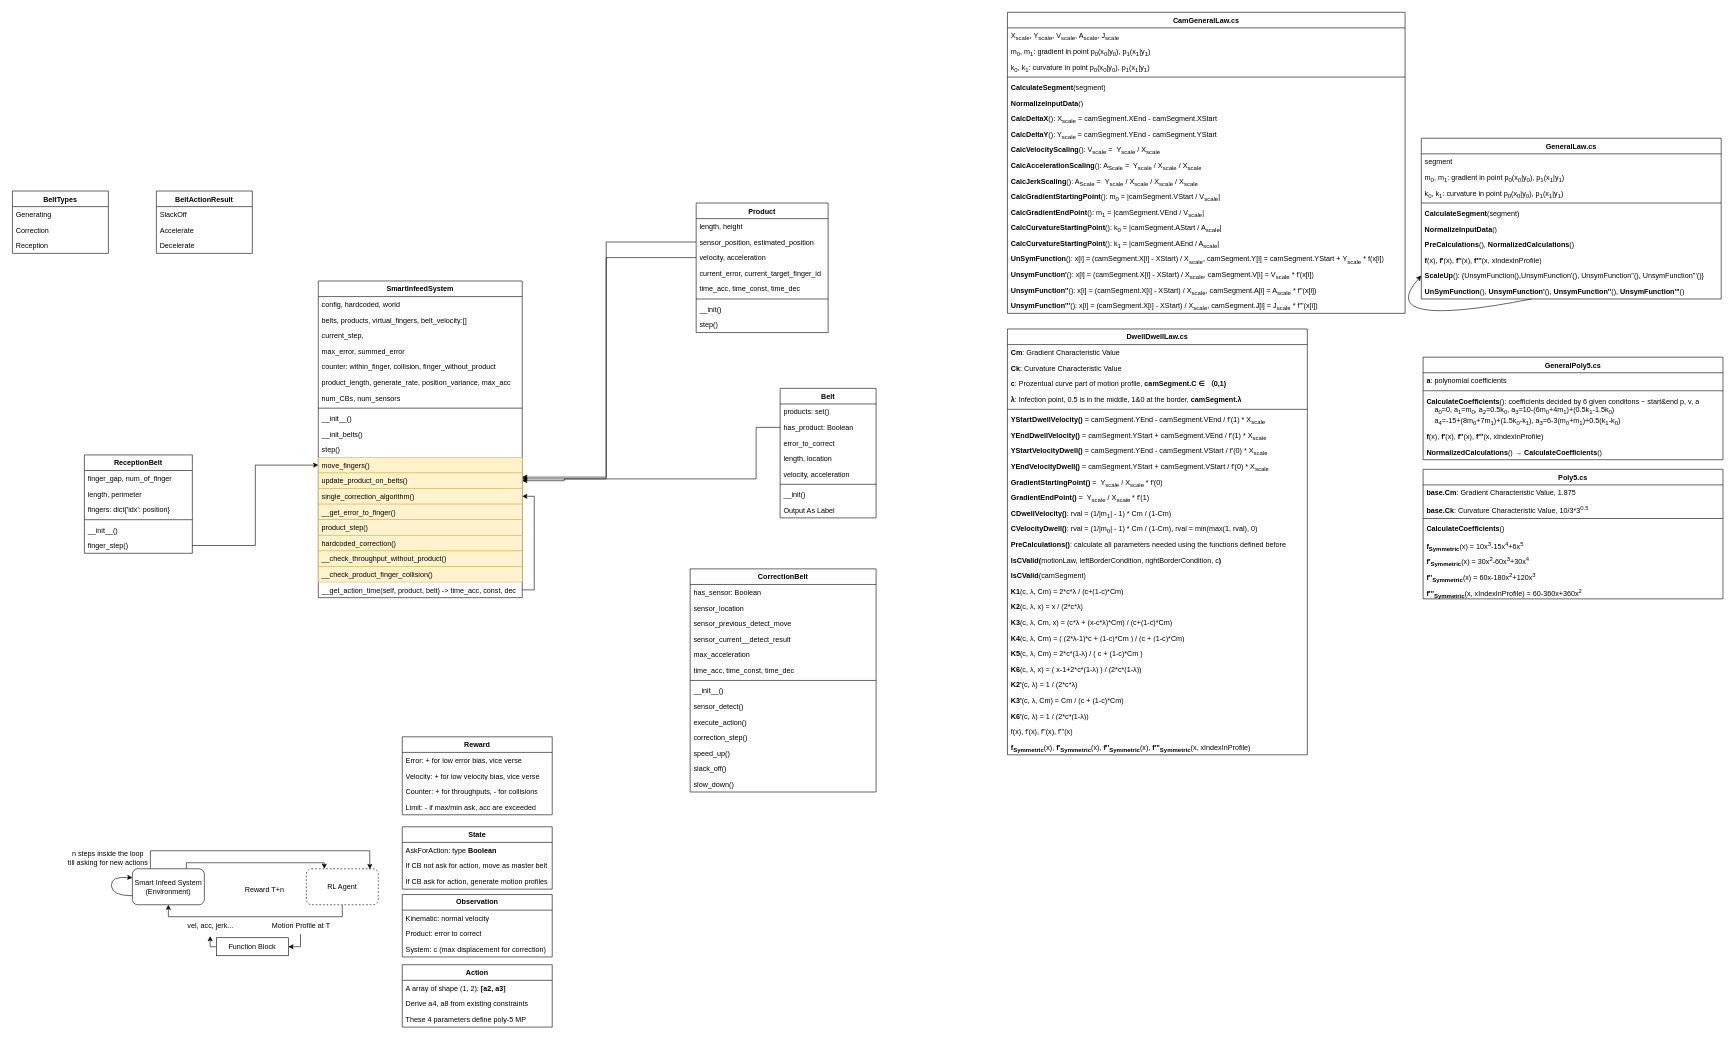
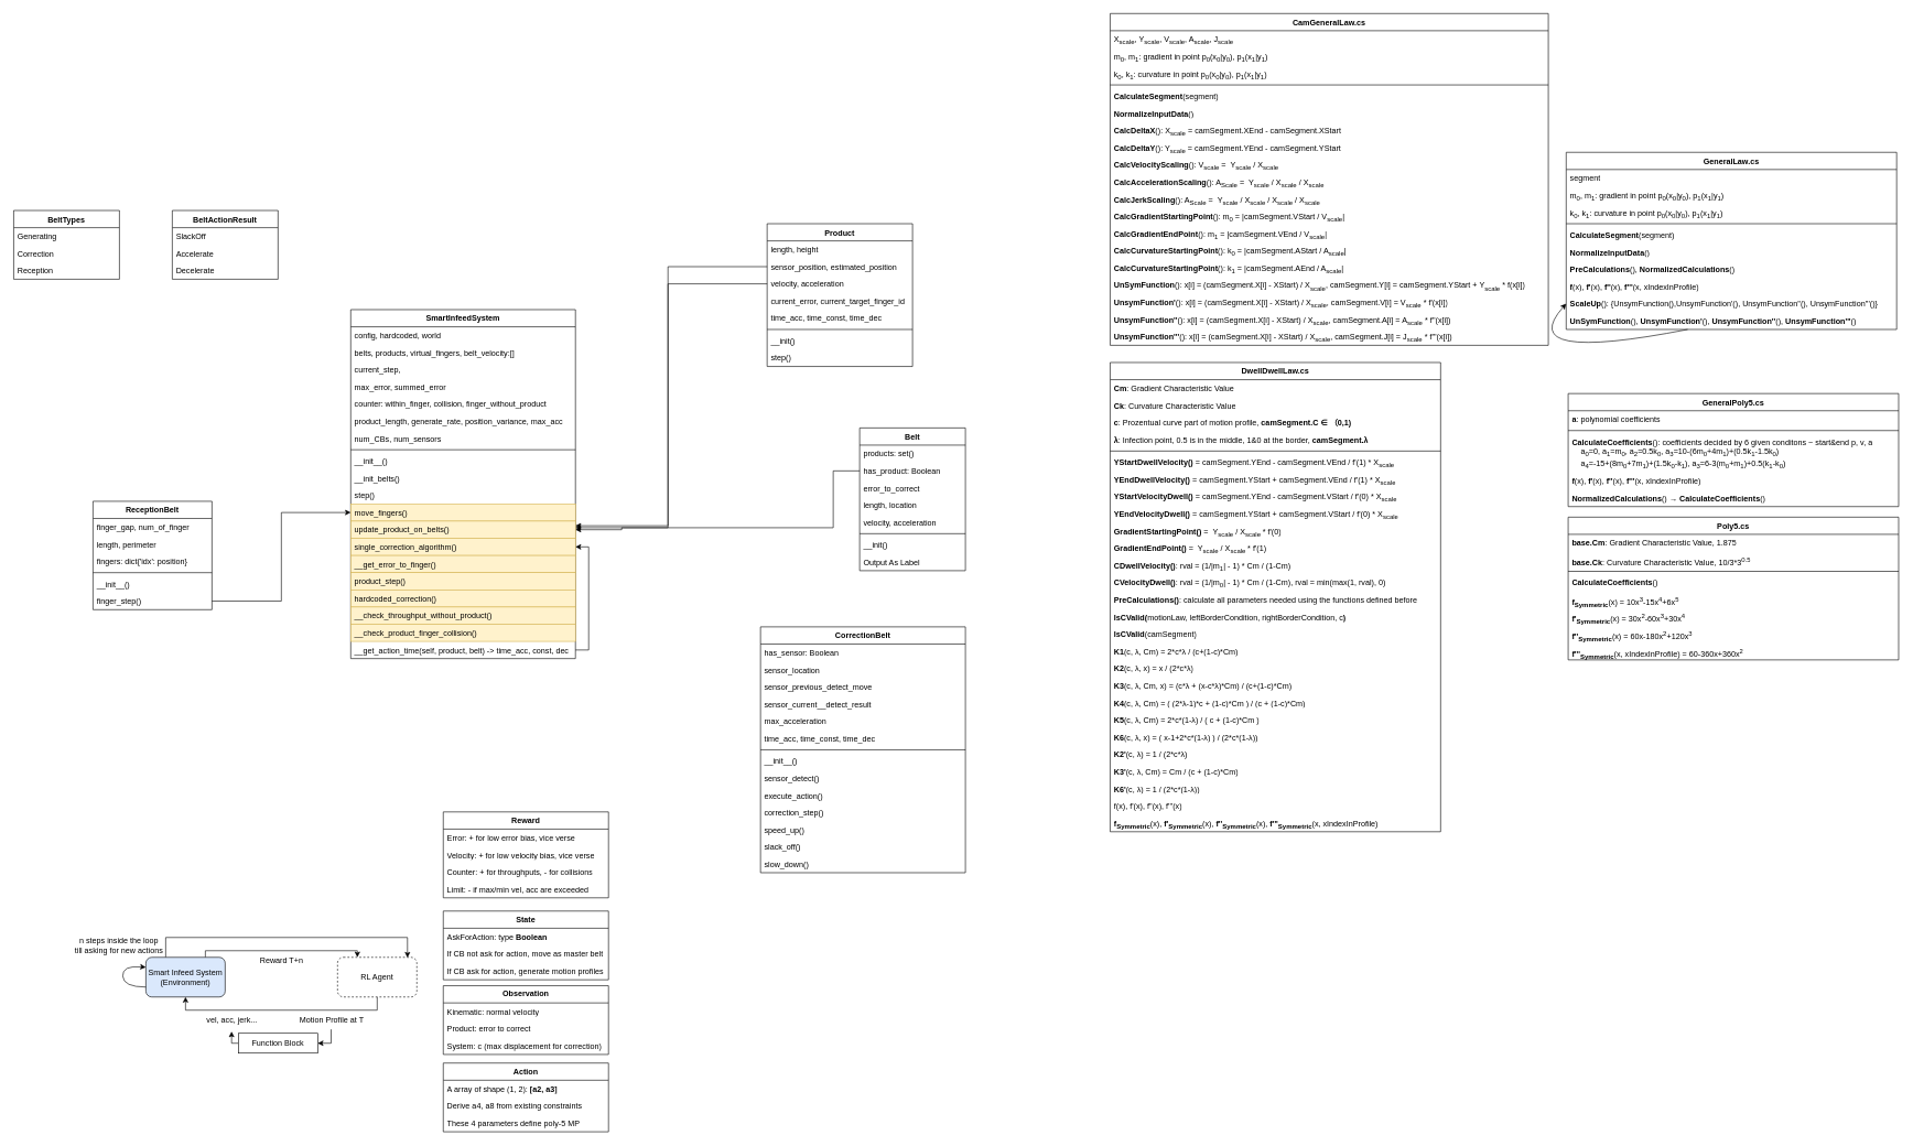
- <mxCell id="93" value="Limit: - if max/min ask, acc are exceeded" style="text;strokeColor=none;fillColor=none;align=left;verticalAlign=top;spacingLeft=4;spacingRight=4;overflow=hidden;rotatable=0;points=[[0,0.5],[1,0.5]];portConstraint=eastwest;whiteSpace=wrap;html=1;" parent="89" vertex="1"><mxGeometry y="104" width="250" height="26" as="geometry" /></mxCell>
+ <mxCell id="93" value="Limit: - if max/min vel, acc are exceeded" style="text;strokeColor=none;fillColor=none;align=left;verticalAlign=top;spacingLeft=4;spacingRight=4;overflow=hidden;rotatable=0;points=[[0,0.5],[1,0.5]];portConstraint=eastwest;whiteSpace=wrap;html=1;" parent="89" vertex="1"><mxGeometry y="104" width="250" height="26" as="geometry" /></mxCell>
- <mxCell id="80" value="Smart Infeed System&lt;br&gt;(Environment)" style="rounded=1;whiteSpace=wrap;html=1;" parent="1" vertex="1"><mxGeometry x="220" y="1448" width="120" height="60" as="geometry" /></mxCell>
+ <mxCell id="80" value="Smart Infeed System&lt;br&gt;(Environment)" style="rounded=1;whiteSpace=wrap;html=1;fillColor=#dae8fc;" parent="1" vertex="1"><mxGeometry x="220" y="1448" width="120" height="60" as="geometry" /></mxCell>
- <mxCell id="81" value="Reward T+n" style="text;html=1;align=center;verticalAlign=middle;resizable=0;points=[];autosize=1;strokeColor=none;fillColor=none;" parent="1" vertex="1"><mxGeometry x="395" y="1468" width="90" height="30" as="geometry" /></mxCell>
+ <mxCell id="81" value="Reward T+n" style="text;html=1;align=center;verticalAlign=middle;resizable=0;points=[];autosize=1;strokeColor=none;fillColor=none;" parent="1" vertex="1"><mxGeometry x="380" y="1438" width="90" height="30" as="geometry" /></mxCell>
